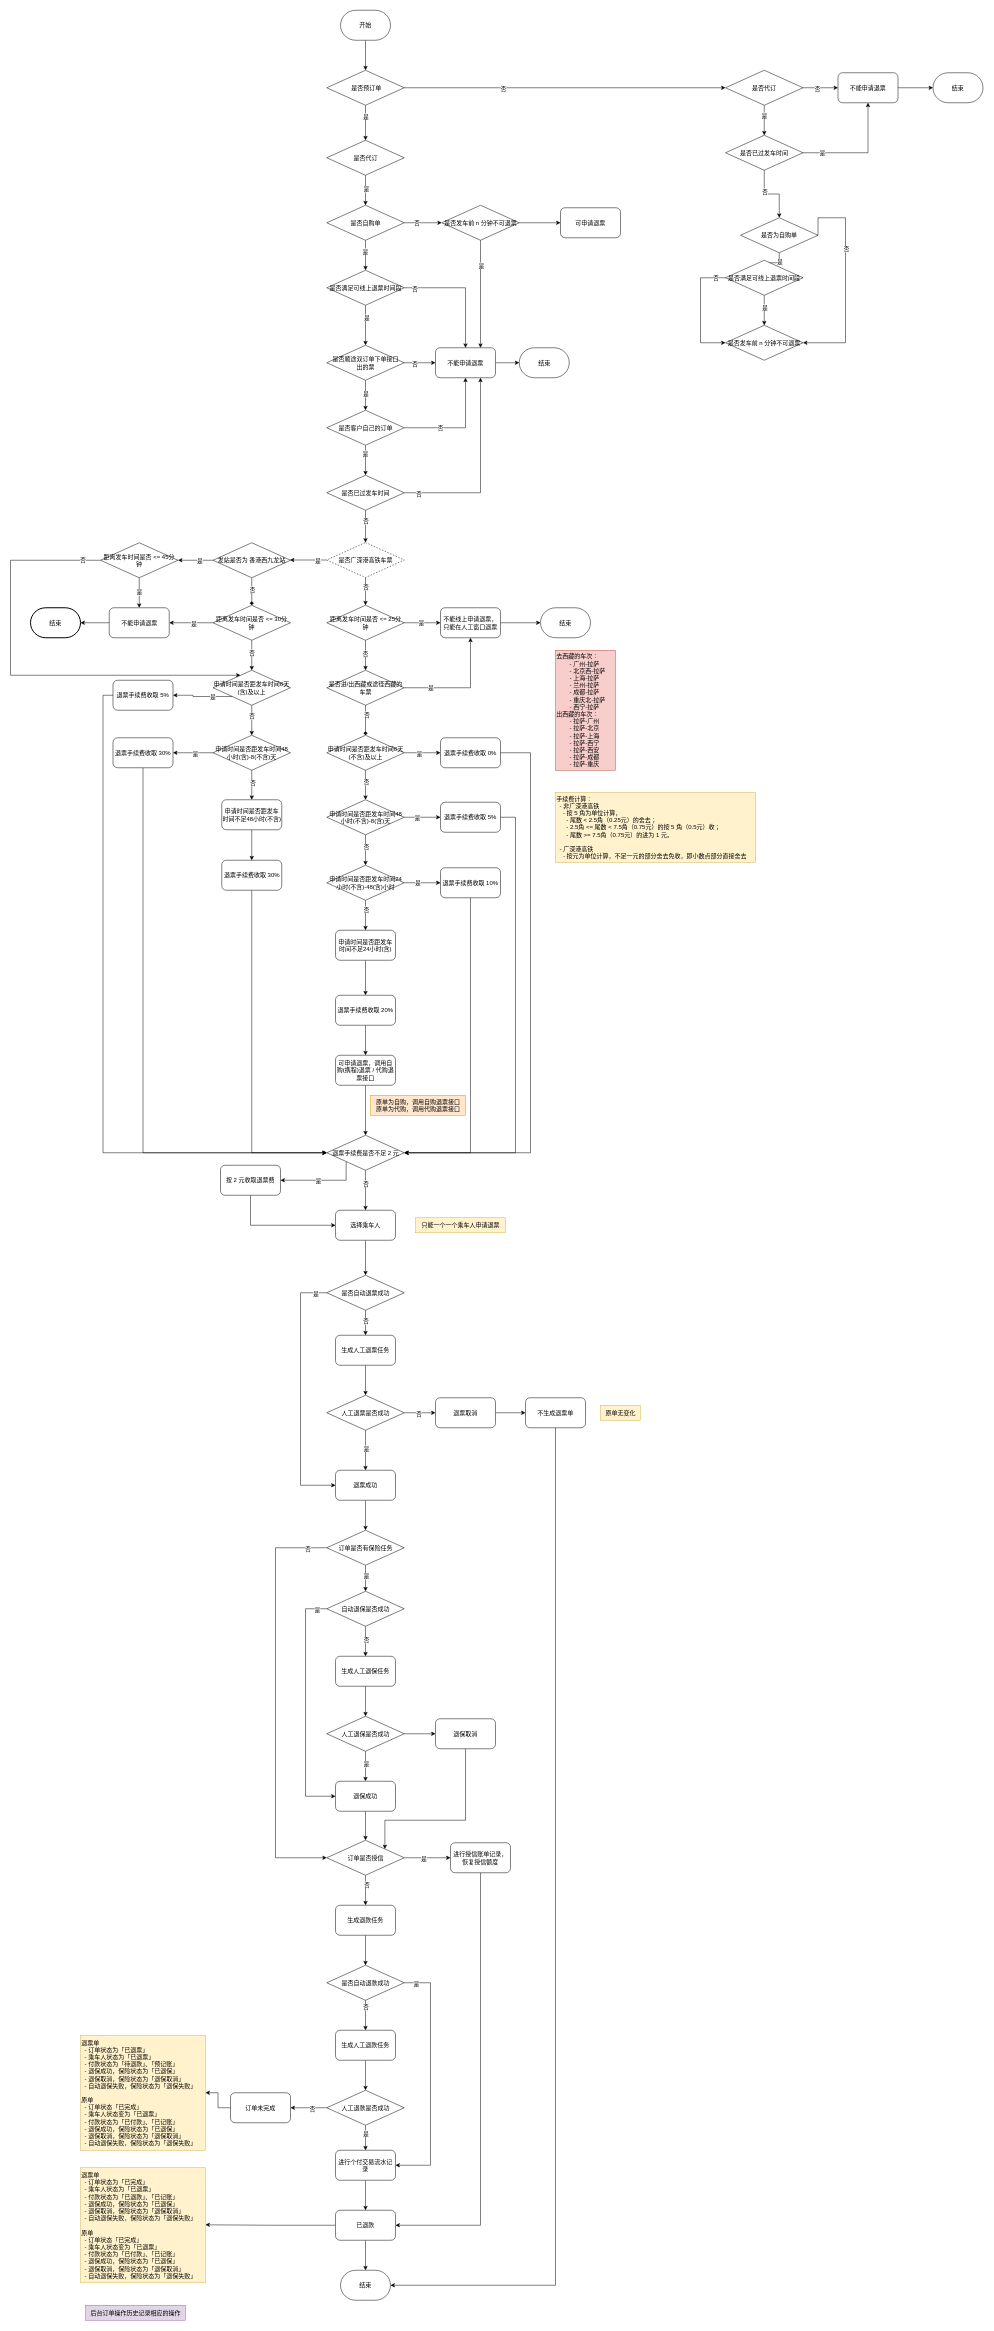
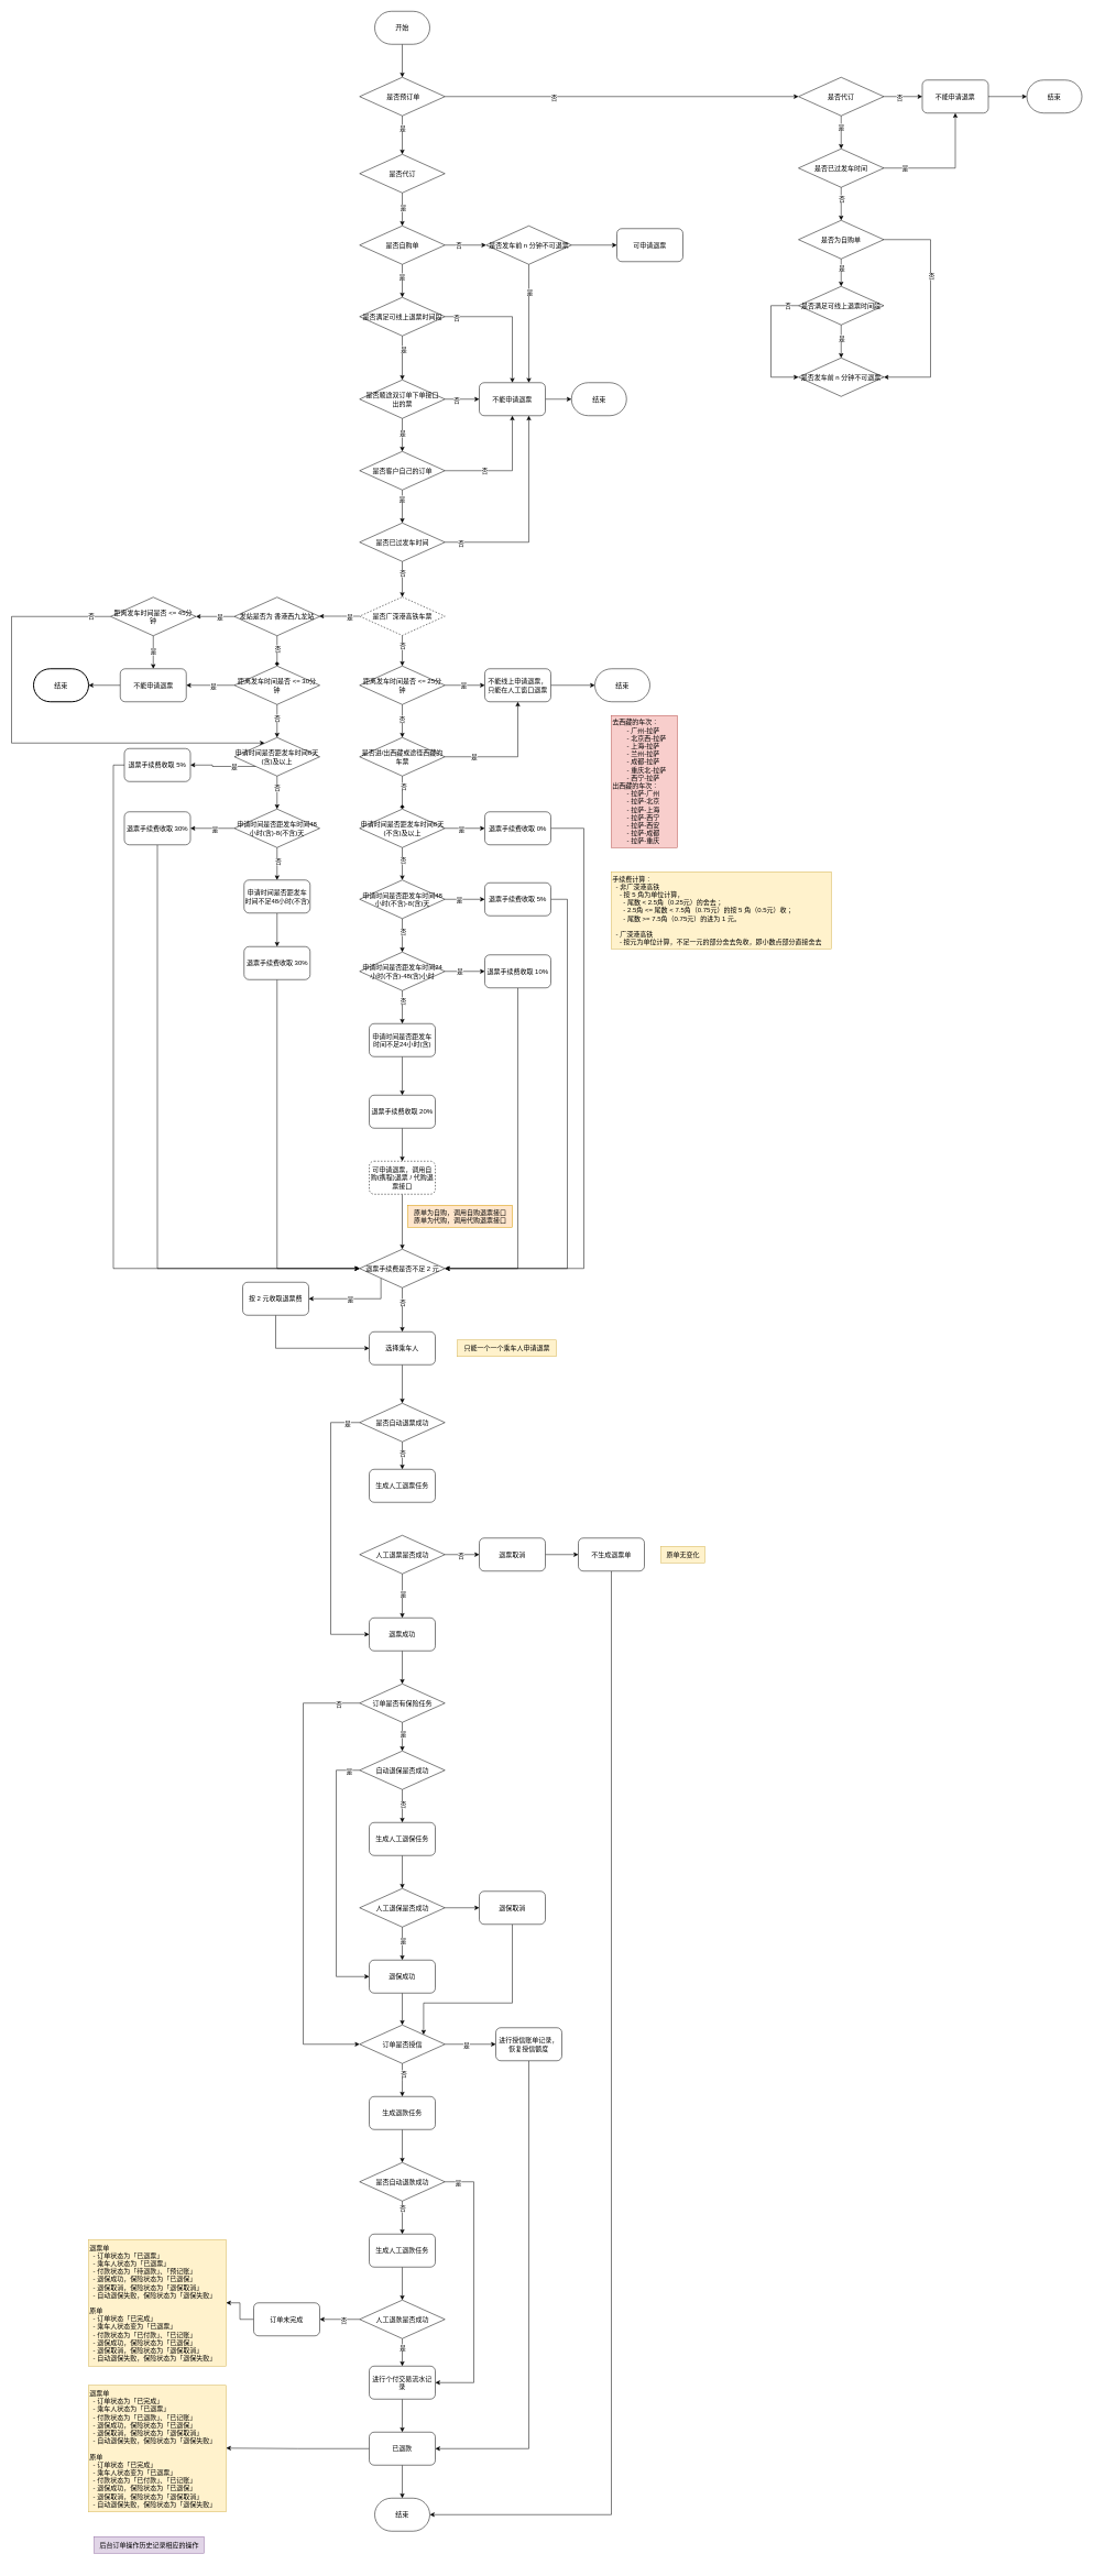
- <mxCell id="226" value="是否为自购单" style="rhombus;whiteSpace=wrap;html=1;strokeWidth=1;" vertex="1" parent="1"><mxGeometry x="1480" y="435" width="155" height="70" as="geometry" /></mxCell>
+ <mxCell id="226" value="是否为自购单" style="rhombus;whiteSpace=wrap;html=1;strokeWidth=1;" vertex="1" parent="1"><mxGeometry x="1450" y="400" width="155" height="70" as="geometry" /></mxCell>
- <mxCell id="215" value="可申请退票，调用自购(携程)退票 / 代购退票接口" style="rounded=1;whiteSpace=wrap;html=1;strokeWidth=1;" vertex="1" parent="1"><mxGeometry x="670" y="2110" width="120" height="60" as="geometry" /></mxCell>
+ <mxCell id="215" value="可申请退票，调用自购(携程)退票 / 代购退票接口" style="rounded=1;whiteSpace=wrap;html=1;strokeWidth=1;dashed=1;" vertex="1" parent="1"><mxGeometry x="670" y="2110" width="120" height="60" as="geometry" /></mxCell>
- <mxCell id="78" value="" style="edgeStyle=orthogonalEdgeStyle;rounded=0;orthogonalLoop=1;jettySize=auto;html=1;" edge="1" parent="1" source="79" target="86"><mxGeometry relative="1" as="geometry" /></mxCell>
